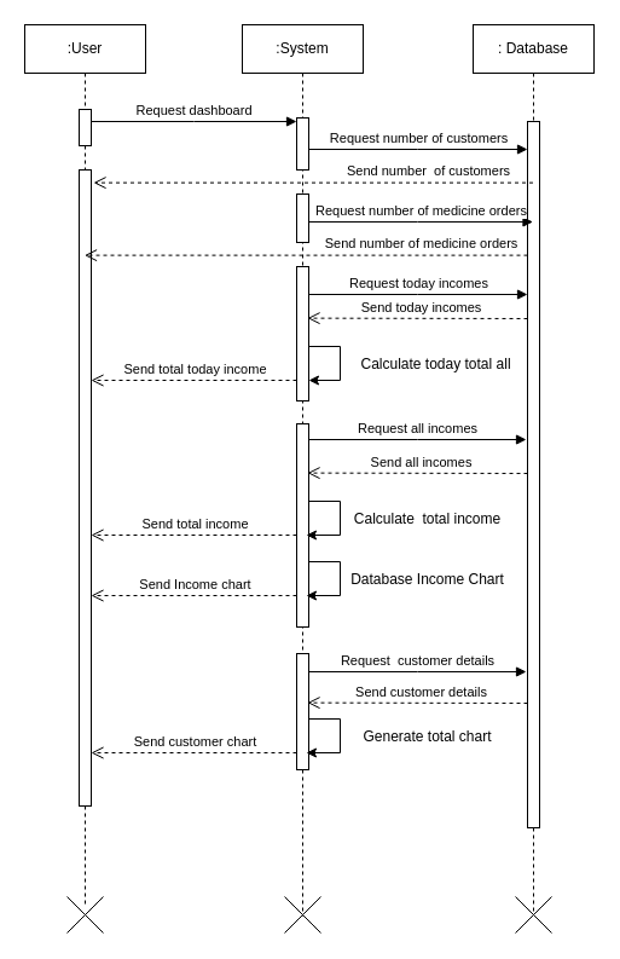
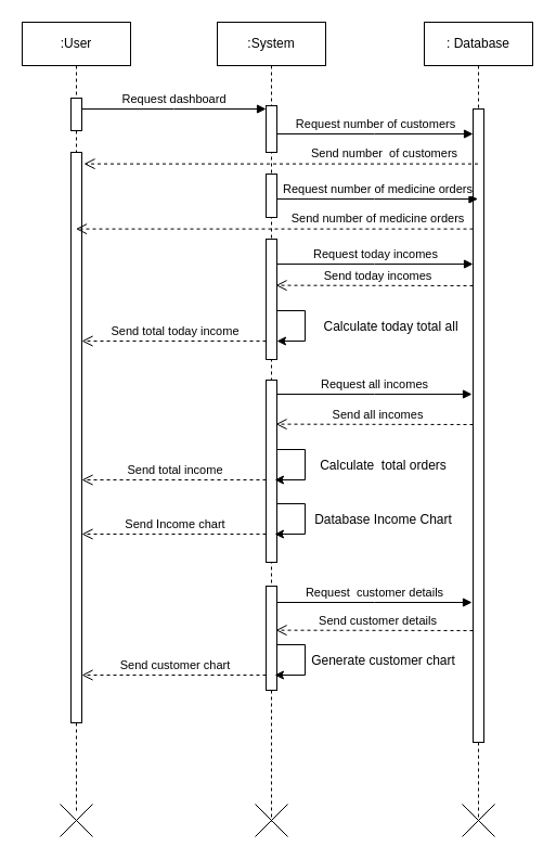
- <mxCell id="25" value="Calculate&amp;nbsp; total income" style="text;html=1;align=center;verticalAlign=middle;resizable=0;points=[];autosize=1;strokeColor=none;fillColor=none;" vertex="1" parent="1"><mxGeometry x="283" y="416" width="139" height="26" as="geometry" /></mxCell>
+ <mxCell id="25" value="Calculate&amp;nbsp; total orders" style="text;html=1;align=center;verticalAlign=middle;resizable=0;points=[];autosize=1;strokeColor=none;fillColor=none;" vertex="1" parent="1"><mxGeometry x="283" y="416" width="139" height="26" as="geometry" /></mxCell>
- <mxCell id="34" value="Generate total chart" style="text;html=1;align=center;verticalAlign=middle;resizable=0;points=[];autosize=1;strokeColor=none;fillColor=none;" vertex="1" parent="1"><mxGeometry x="277" y="596" width="151" height="26" as="geometry" /></mxCell>
+ <mxCell id="34" value="Generate customer chart" style="text;html=1;align=center;verticalAlign=middle;resizable=0;points=[];autosize=1;strokeColor=none;fillColor=none;" vertex="1" parent="1"><mxGeometry x="277" y="596" width="151" height="26" as="geometry" /></mxCell>
